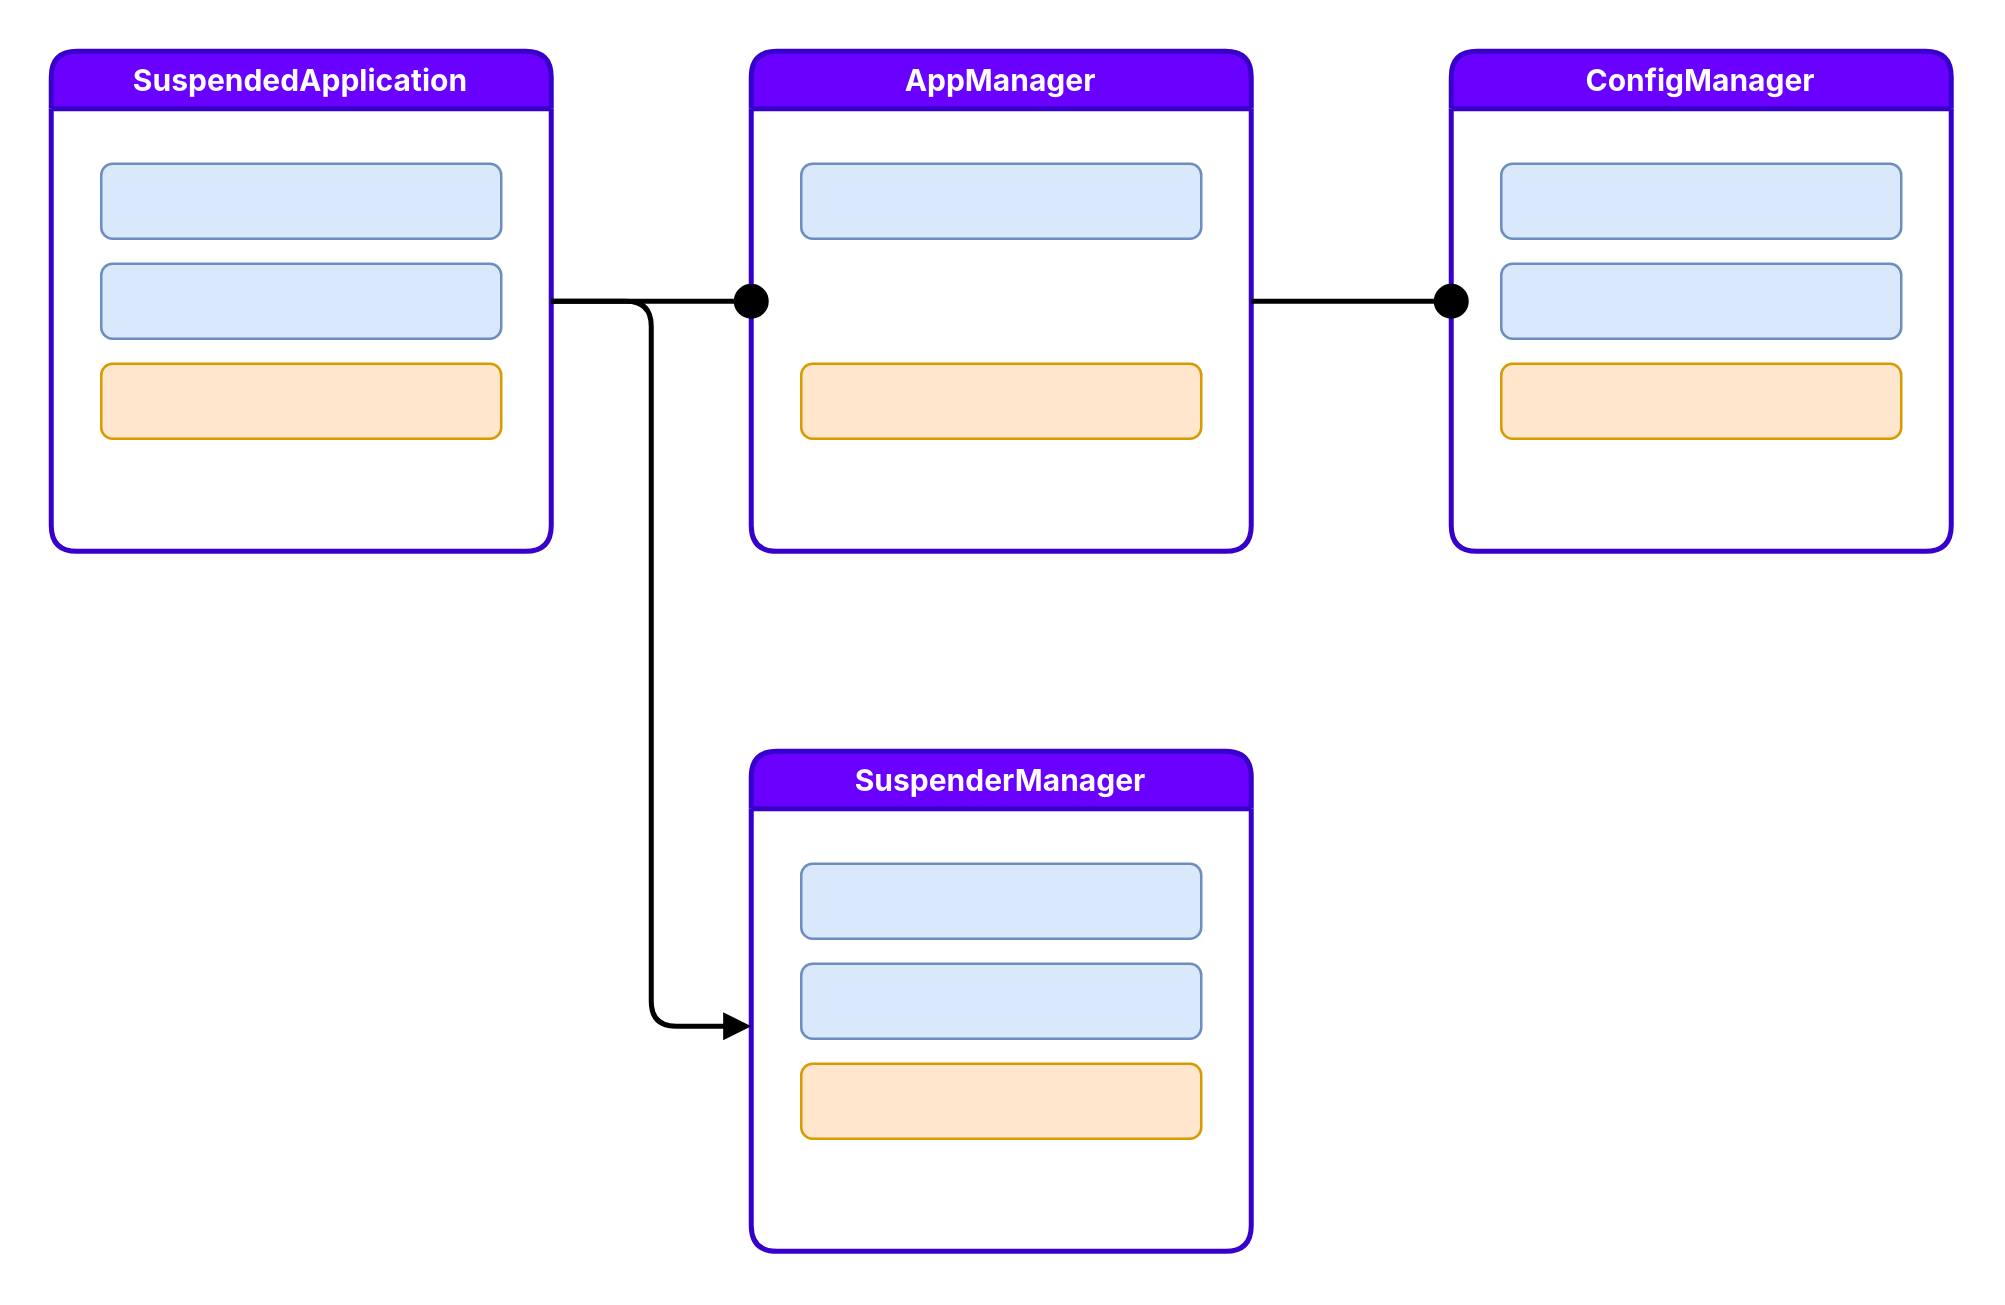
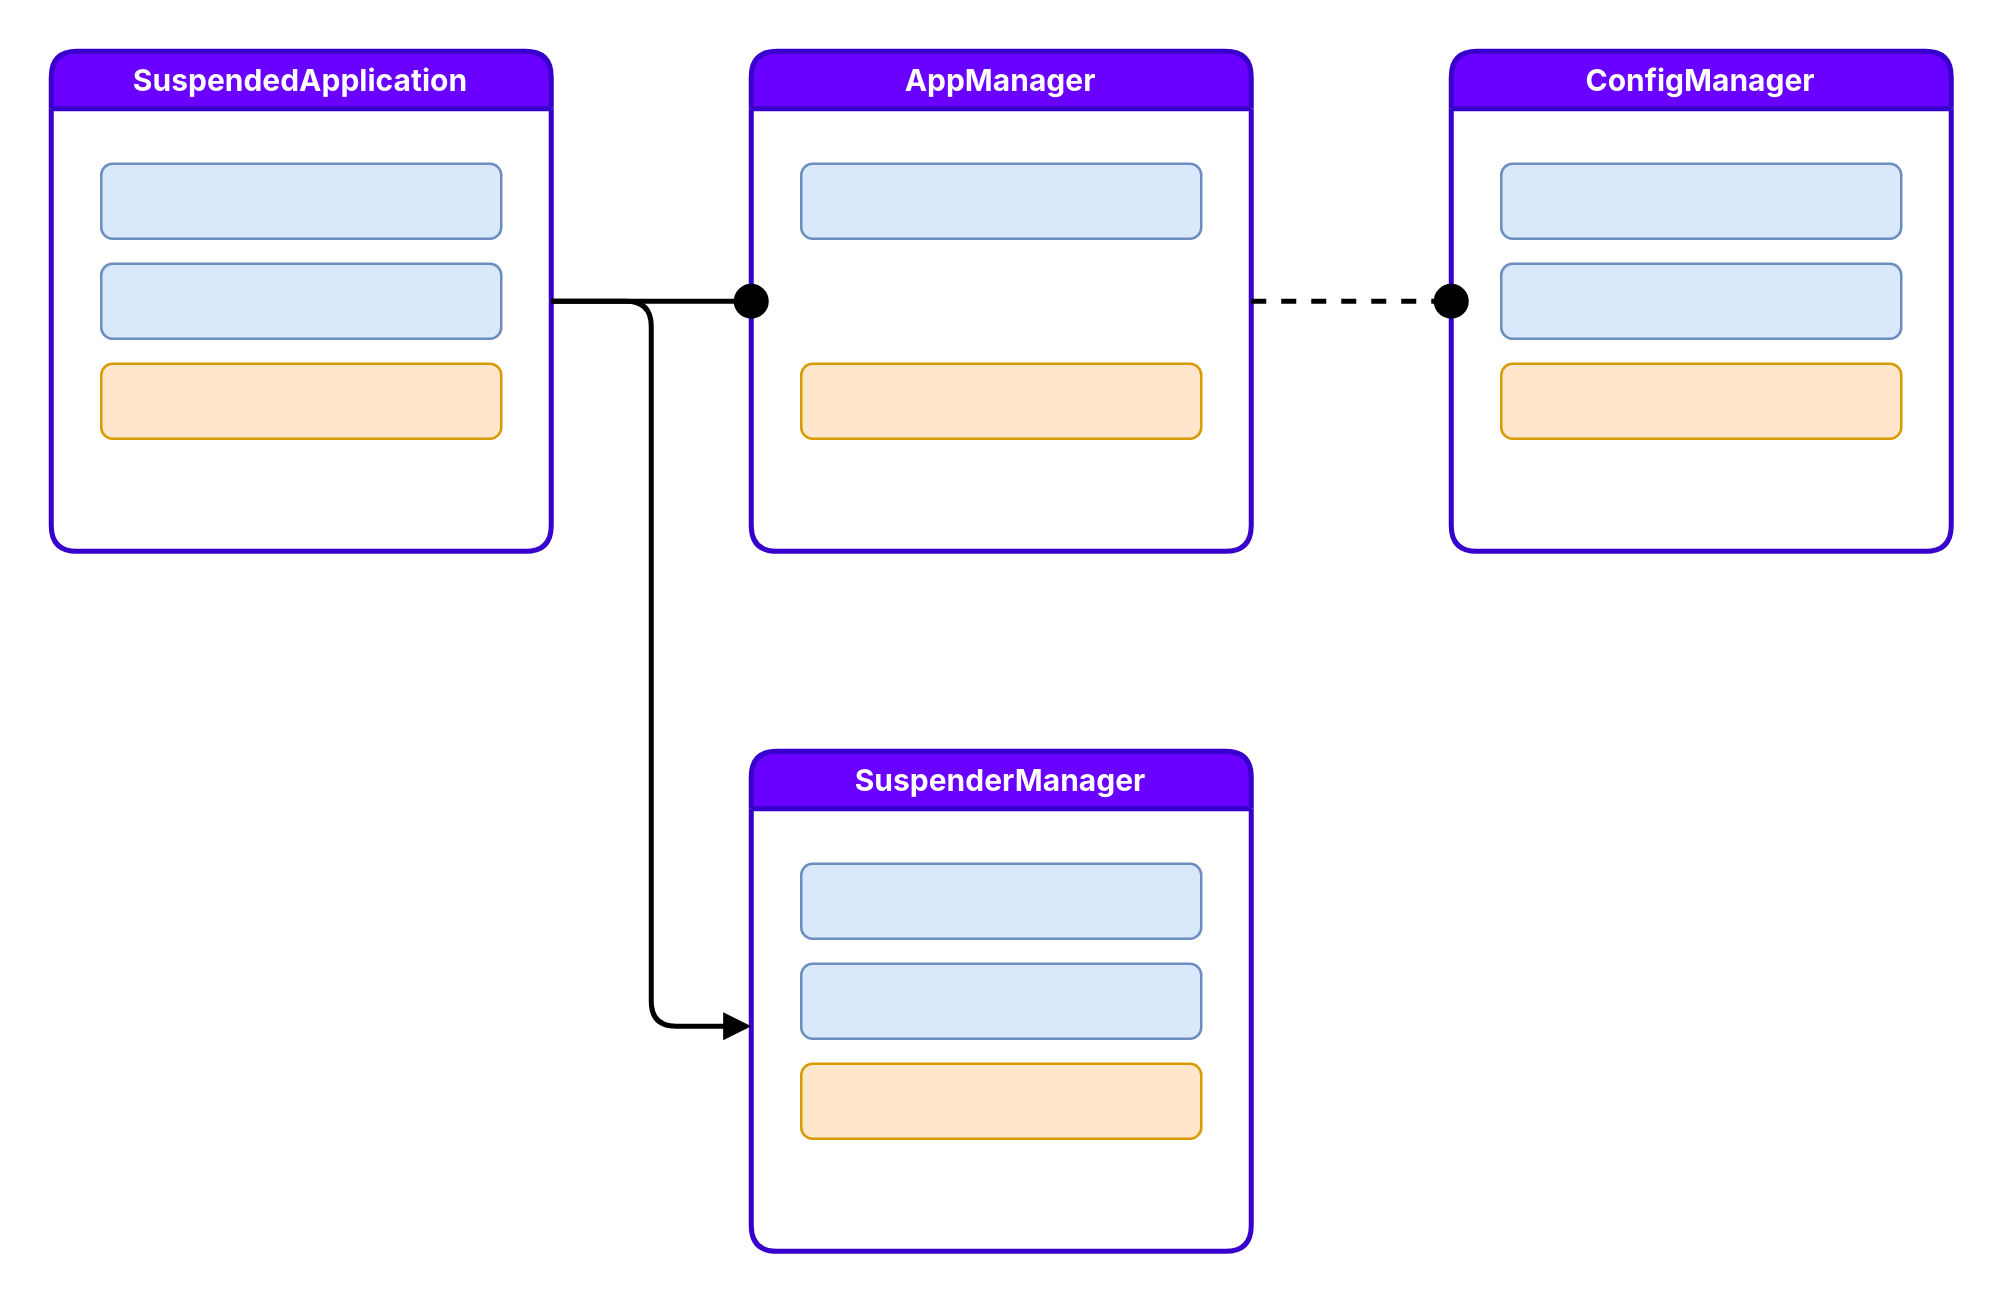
- <mxCell id="19" style="edgeStyle=orthogonalEdgeStyle;orthogonalLoop=1;jettySize=auto;html=1;entryX=0;entryY=0.5;entryDx=0;entryDy=0;fontFamily=Inter;fontSource=https%3A%2F%2Ffonts.googleapis.com%2Fcss%3Ffamily%3DInter;endArrow=oval;endFill=1;strokeWidth=2;endSize=12;startSize=12;" edge="1" parent="1" source="6" target="13"><mxGeometry relative="1" as="geometry" /></mxCell>
+ <mxCell id="19" style="edgeStyle=orthogonalEdgeStyle;orthogonalLoop=1;jettySize=auto;html=1;entryX=0;entryY=0.5;entryDx=0;entryDy=0;fontFamily=Inter;fontSource=https%3A%2F%2Ffonts.googleapis.com%2Fcss%3Ffamily%3DInter;endArrow=oval;endFill=1;strokeWidth=2;endSize=12;startSize=12;dashed=1;" edge="1" parent="1" source="6" target="13"><mxGeometry relative="1" as="geometry" /></mxCell>
